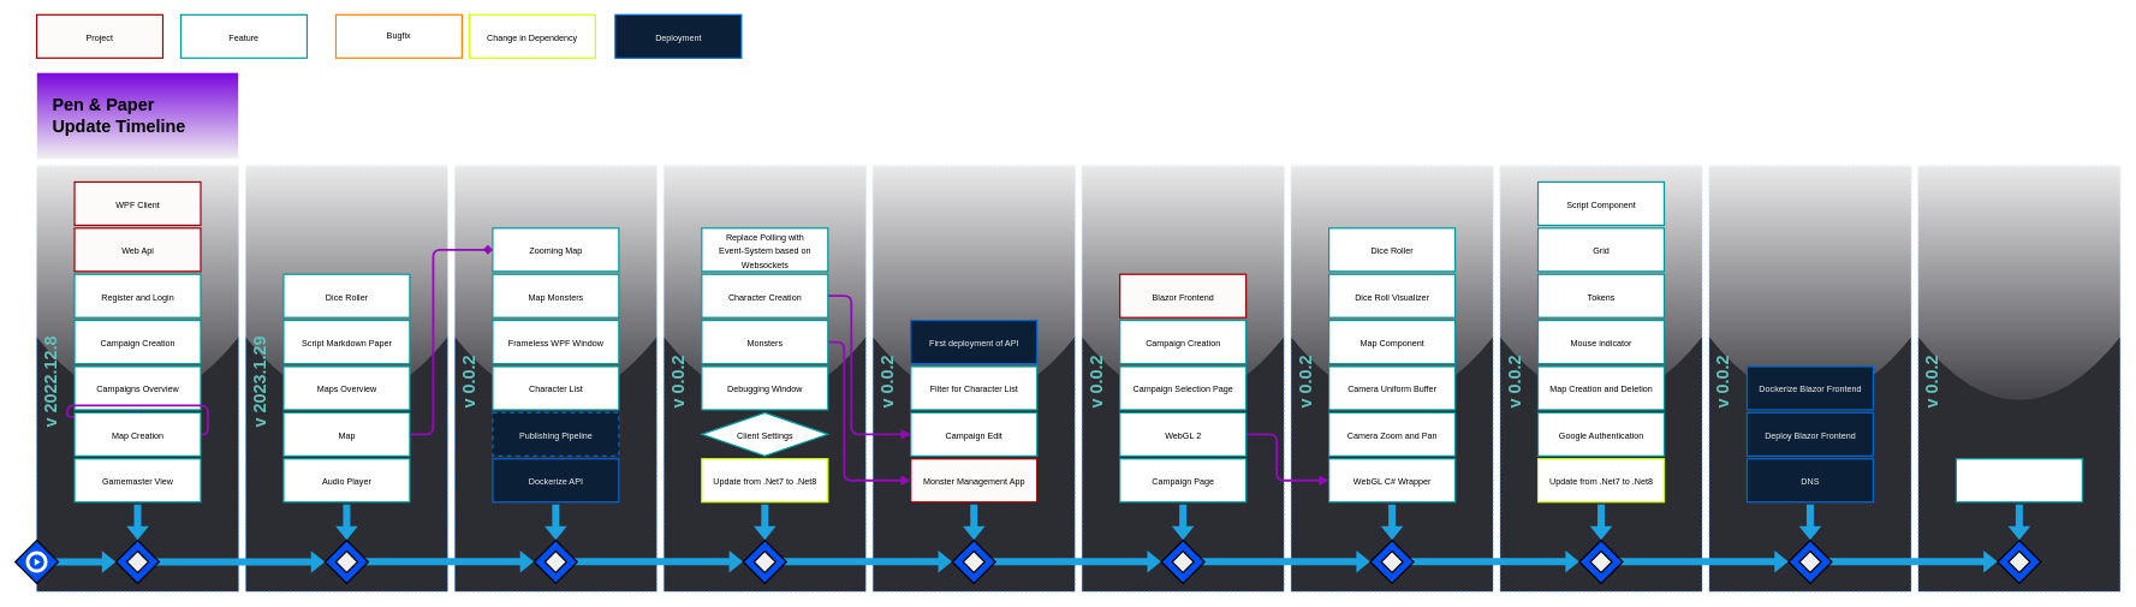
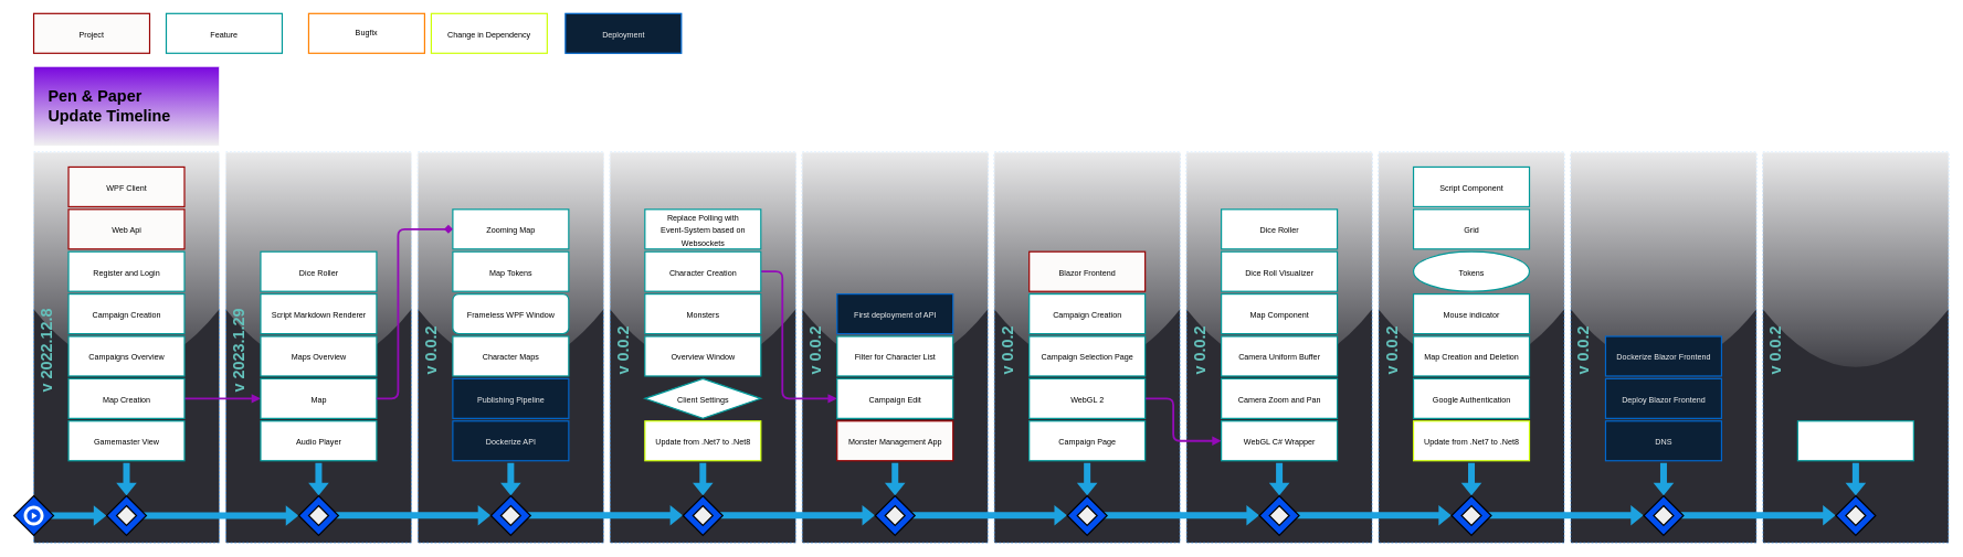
- <mxCell id="85" value="&lt;font style=&quot;font-size: 12px;&quot;&gt;Map Monsters&lt;/font&gt;" style="rounded=0;whiteSpace=wrap;html=1;labelBackgroundColor=none;fontSize=16;strokeColor=#009999;strokeWidth=2;" parent="1" vertex="1"><mxGeometry x="682.5" y="380" width="175" height="60" as="geometry" /></mxCell>
+ <mxCell id="85" value="&lt;font style=&quot;font-size: 12px;&quot;&gt;Map Tokens&lt;/font&gt;" style="rounded=0;whiteSpace=wrap;html=1;labelBackgroundColor=none;fontSize=16;strokeColor=#009999;strokeWidth=2;" parent="1" vertex="1"><mxGeometry x="682.5" y="380" width="175" height="60" as="geometry" /></mxCell>
- <mxCell id="116" value="&lt;font style=&quot;font-size: 12px;&quot;&gt;Tokens&lt;/font&gt;" style="rounded=0;whiteSpace=wrap;html=1;labelBackgroundColor=none;fontSize=16;strokeColor=#009999;strokeWidth=2;" parent="1" vertex="1"><mxGeometry x="2132.5" y="380" width="175" height="60" as="geometry" /></mxCell>
+ <mxCell id="116" value="&lt;font style=&quot;font-size: 12px;&quot;&gt;Tokens&lt;/font&gt;" style="ellipse;whiteSpace=wrap;html=1;labelBackgroundColor=none;fontSize=16;strokeColor=#009999;strokeWidth=2;" parent="1" vertex="1"><mxGeometry x="2132.5" y="380" width="175" height="60" as="geometry" /></mxCell>
- <mxCell id="25" value="&lt;font style=&quot;font-size: 12px;&quot;&gt;Script Markdown Paper&lt;/font&gt;" style="rounded=0;whiteSpace=wrap;html=1;labelBackgroundColor=none;fontSize=16;strokeColor=#009999;strokeWidth=2;" parent="1" vertex="1"><mxGeometry x="392.5" y="444" width="175" height="60" as="geometry" /></mxCell>
+ <mxCell id="25" value="&lt;font style=&quot;font-size: 12px;&quot;&gt;Script Markdown Renderer&lt;/font&gt;" style="rounded=0;whiteSpace=wrap;html=1;labelBackgroundColor=none;fontSize=16;strokeColor=#009999;strokeWidth=2;" parent="1" vertex="1"><mxGeometry x="392.5" y="444" width="175" height="60" as="geometry" /></mxCell>
- <mxCell id="84" value="&lt;font style=&quot;font-size: 12px;&quot;&gt;Frameless WPF Window&lt;/font&gt;" style="rounded=0;whiteSpace=wrap;html=1;labelBackgroundColor=none;fontSize=16;strokeColor=#009999;strokeWidth=2;" parent="1" vertex="1"><mxGeometry x="682.5" y="444" width="175" height="60" as="geometry" /></mxCell>
+ <mxCell id="84" value="&lt;font style=&quot;font-size: 12px;&quot;&gt;Frameless WPF Window&lt;/font&gt;" style="whiteSpace=wrap;html=1;labelBackgroundColor=none;fontSize=16;strokeColor=#009999;strokeWidth=2;rounded=1;" parent="1" vertex="1"><mxGeometry x="682.5" y="444" width="175" height="60" as="geometry" /></mxCell>
- <mxCell id="83" value="&lt;font style=&quot;font-size: 12px;&quot;&gt;Character List&lt;/font&gt;" style="rounded=0;whiteSpace=wrap;html=1;labelBackgroundColor=none;fontSize=16;strokeColor=#009999;strokeWidth=2;" parent="1" vertex="1"><mxGeometry x="682.5" y="508" width="175" height="60" as="geometry" /></mxCell>
+ <mxCell id="83" value="&lt;font style=&quot;font-size: 12px;&quot;&gt;Character Maps&lt;/font&gt;" style="rounded=0;whiteSpace=wrap;html=1;labelBackgroundColor=none;fontSize=16;strokeColor=#009999;strokeWidth=2;" parent="1" vertex="1"><mxGeometry x="682.5" y="508" width="175" height="60" as="geometry" /></mxCell>
- <mxCell id="89" value="&lt;font style=&quot;font-size: 12px;&quot;&gt;Debugging Window&lt;/font&gt;" style="rounded=0;whiteSpace=wrap;html=1;labelBackgroundColor=none;fontSize=16;strokeColor=#009999;strokeWidth=2;" parent="1" vertex="1"><mxGeometry x="972.5" y="508" width="175" height="60" as="geometry" /></mxCell>
+ <mxCell id="89" value="&lt;font style=&quot;font-size: 12px;&quot;&gt;Overview Window&lt;/font&gt;" style="rounded=0;whiteSpace=wrap;html=1;labelBackgroundColor=none;fontSize=16;strokeColor=#009999;strokeWidth=2;" parent="1" vertex="1"><mxGeometry x="972.5" y="508" width="175" height="60" as="geometry" /></mxCell>
- <mxCell id="21" style="edgeStyle=orthogonalEdgeStyle;html=1;exitX=1;exitY=0.5;exitDx=0;exitDy=0;strokeColor=#940BB8;strokeWidth=3;fontSize=12;endArrow=block;endFill=1;" parent="1" source="22" target="20" edge="1"><mxGeometry relative="1" as="geometry" /></mxCell>
+ <mxCell id="21" style="edgeStyle=orthogonalEdgeStyle;html=1;exitX=1;exitY=0.5;exitDx=0;exitDy=0;entryX=0;entryY=0.5;entryDx=0;entryDy=0;strokeColor=#940BB8;strokeWidth=3;fontSize=12;endArrow=block;endFill=1;" parent="1" source="22" target="27" edge="1"><mxGeometry relative="1" as="geometry" /></mxCell>
- <mxCell id="102" value="&lt;span style=&quot;color: rgb(240, 240, 240); font-size: 12px;&quot;&gt;Publishing Pipeline&lt;/span&gt;" style="rounded=0;whiteSpace=wrap;html=1;labelBackgroundColor=none;fontSize=16;strokeColor=#0066CC;fillColor=#0B2036;strokeWidth=2;fontColor=#030303;dashed=1;" parent="1" vertex="1"><mxGeometry x="682.5" y="572" width="175" height="60" as="geometry" /></mxCell>
+ <mxCell id="102" value="&lt;span style=&quot;color: rgb(240, 240, 240); font-size: 12px;&quot;&gt;Publishing Pipeline&lt;/span&gt;" style="rounded=0;whiteSpace=wrap;html=1;labelBackgroundColor=none;fontSize=16;strokeColor=#0066CC;fillColor=#0B2036;strokeWidth=2;fontColor=#030303;" parent="1" vertex="1"><mxGeometry x="682.5" y="572" width="175" height="60" as="geometry" /></mxCell>
- <mxCell id="90" style="edgeStyle=orthogonalEdgeStyle;html=1;exitX=1;exitY=0.5;exitDx=0;exitDy=0;entryX=0;entryY=0.5;entryDx=0;entryDy=0;strokeColor=#940BB8;strokeWidth=3;fontSize=12;fontColor=#F0F0F0;endArrow=block;endFill=1;" parent="1" source="91" target="125" edge="1"><mxGeometry relative="1" as="geometry"><Array as="points"><mxPoint x="1170" y="474" /><mxPoint x="1170" y="666" /></Array></mxGeometry></mxCell>
